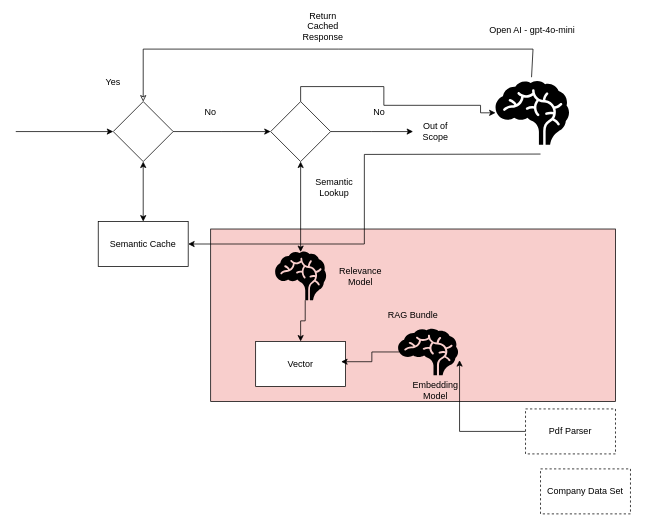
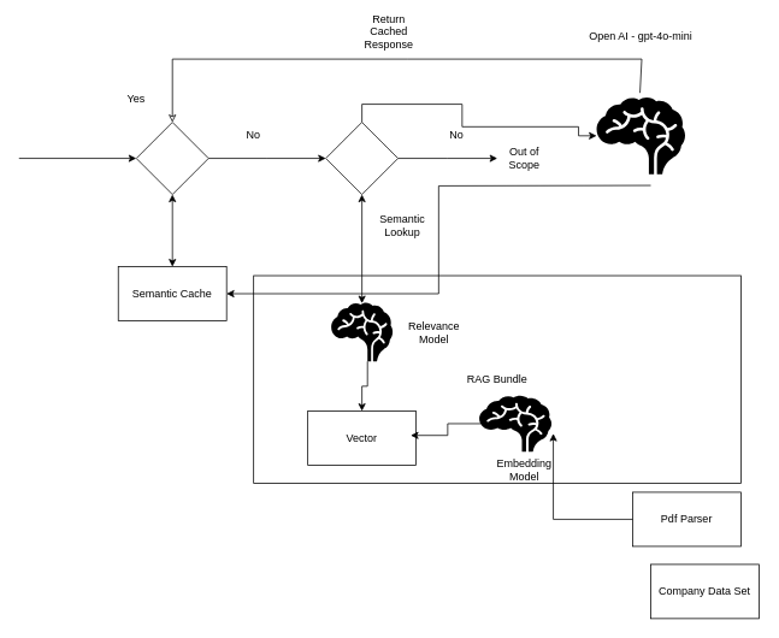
- <mxCell id="2" value="RAG Bundle" style="rounded=0;whiteSpace=wrap;html=1;fillColor=#f8cecc;" vertex="1" parent="1"><mxGeometry x="280" y="305" width="540" height="230" as="geometry" /></mxCell>
+ <mxCell id="2" value="RAG Bundle" style="rounded=0;whiteSpace=wrap;html=1;" vertex="1" parent="1"><mxGeometry x="280" y="305" width="540" height="230" as="geometry" /></mxCell>
- <mxCell id="13" value="Pdf Parser" style="rounded=0;whiteSpace=wrap;html=1;dashed=1;" parent="1" vertex="1"><mxGeometry x="700" y="545" width="120" height="60" as="geometry" /></mxCell>
+ <mxCell id="13" value="Pdf Parser" style="rounded=0;whiteSpace=wrap;html=1;" parent="1" vertex="1"><mxGeometry x="700" y="545" width="120" height="60" as="geometry" /></mxCell>
- <mxCell id="31" value="Company Data Set" style="rounded=0;whiteSpace=wrap;html=1;dashed=1;" vertex="1" parent="1"><mxGeometry x="720" y="625" width="120" height="60" as="geometry" /></mxCell>
+ <mxCell id="31" value="Company Data Set" style="rounded=0;whiteSpace=wrap;html=1;" vertex="1" parent="1"><mxGeometry x="720" y="625" width="120" height="60" as="geometry" /></mxCell>
